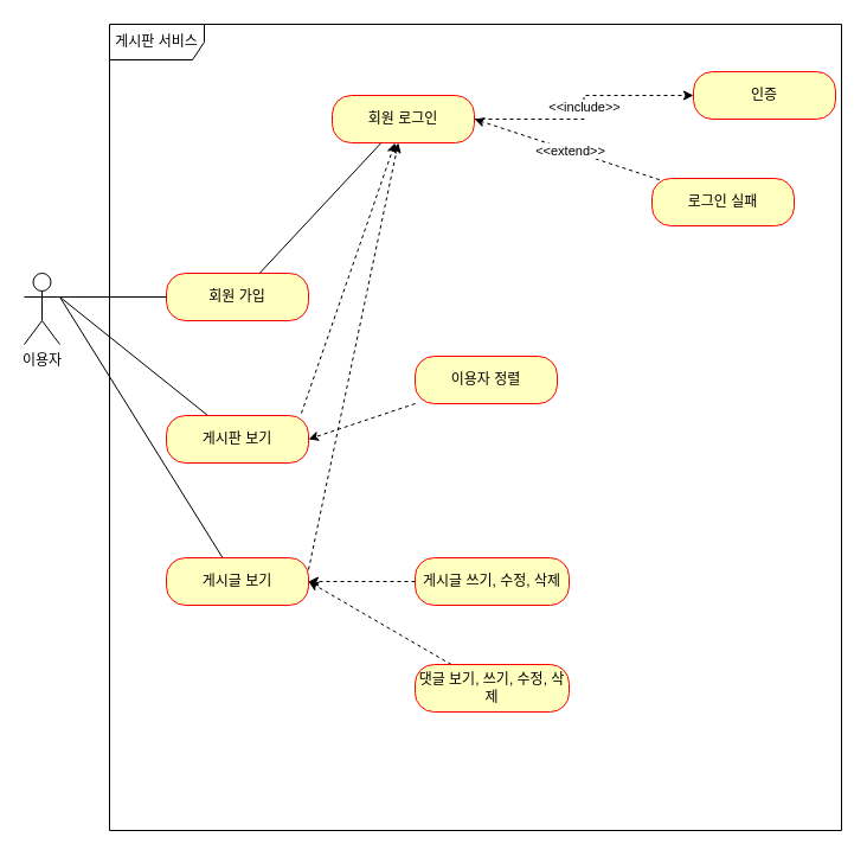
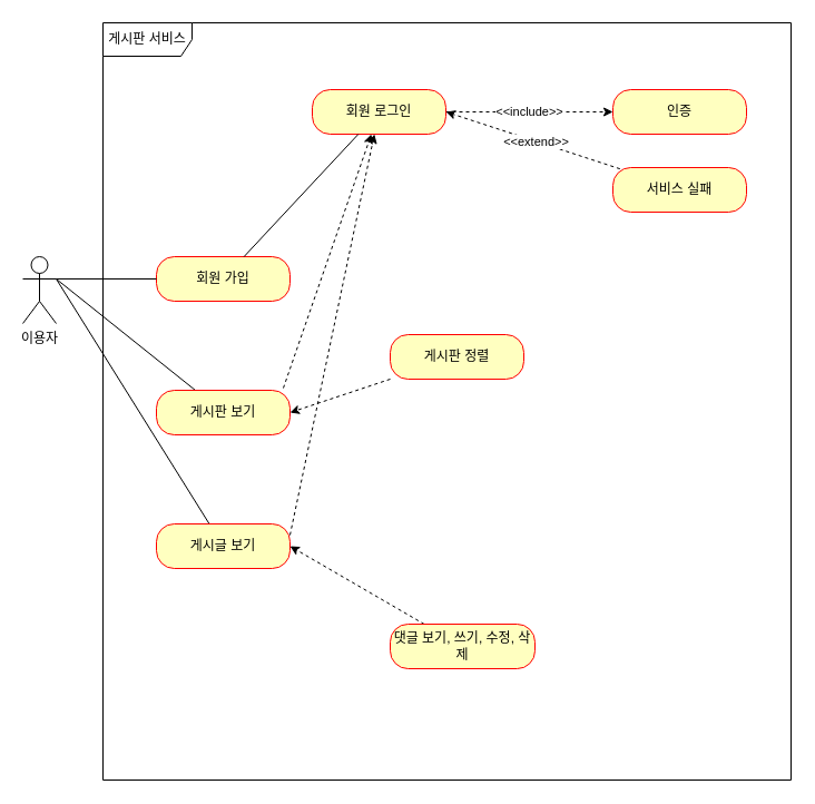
- <mxCell id="13" value="인증" style="rounded=1;whiteSpace=wrap;html=1;arcSize=40;fontColor=#000000;fillColor=#ffffc0;strokeColor=#ff0000;" vertex="1" parent="1"><mxGeometry x="585" y="60" width="120" height="40" as="geometry" /></mxCell>
+ <mxCell id="13" value="인증" style="rounded=1;whiteSpace=wrap;html=1;arcSize=40;fontColor=#000000;fillColor=#ffffc0;strokeColor=#ff0000;" vertex="1" parent="1"><mxGeometry x="550" y="80" width="120" height="40" as="geometry" /></mxCell>
- <mxCell id="15" value="로그인 실패" style="rounded=1;whiteSpace=wrap;html=1;arcSize=40;fontColor=#000000;fillColor=#ffffc0;strokeColor=#ff0000;" vertex="1" parent="1"><mxGeometry x="550" y="150" width="120" height="40" as="geometry" /></mxCell>
+ <mxCell id="15" value="서비스 실패" style="rounded=1;whiteSpace=wrap;html=1;arcSize=40;fontColor=#000000;fillColor=#ffffc0;strokeColor=#ff0000;" vertex="1" parent="1"><mxGeometry x="550" y="150" width="120" height="40" as="geometry" /></mxCell>
- <mxCell id="17" value="이용자 정렬" style="rounded=1;whiteSpace=wrap;html=1;arcSize=40;fontColor=#000000;fillColor=#ffffc0;strokeColor=#ff0000;" vertex="1" parent="1"><mxGeometry x="350" y="300" width="120" height="40" as="geometry" /></mxCell>
+ <mxCell id="17" value="게시판 정렬" style="rounded=1;whiteSpace=wrap;html=1;arcSize=40;fontColor=#000000;fillColor=#ffffc0;strokeColor=#ff0000;" vertex="1" parent="1"><mxGeometry x="350" y="300" width="120" height="40" as="geometry" /></mxCell>
- <mxCell id="18" style="edgeStyle=orthogonalEdgeStyle;rounded=0;orthogonalLoop=1;jettySize=auto;html=1;entryX=1;entryY=0.5;entryDx=0;entryDy=0;dashed=1;" edge="1" parent="1" source="19" target="10"><mxGeometry relative="1" as="geometry" /></mxCell>
- <mxCell id="19" value="게시글 쓰기, 수정, 삭제" style="rounded=1;whiteSpace=wrap;html=1;arcSize=40;fontColor=#000000;fillColor=#ffffc0;strokeColor=#ff0000;" vertex="1" parent="1"><mxGeometry x="350" y="470" width="130" height="40" as="geometry" /></mxCell>
